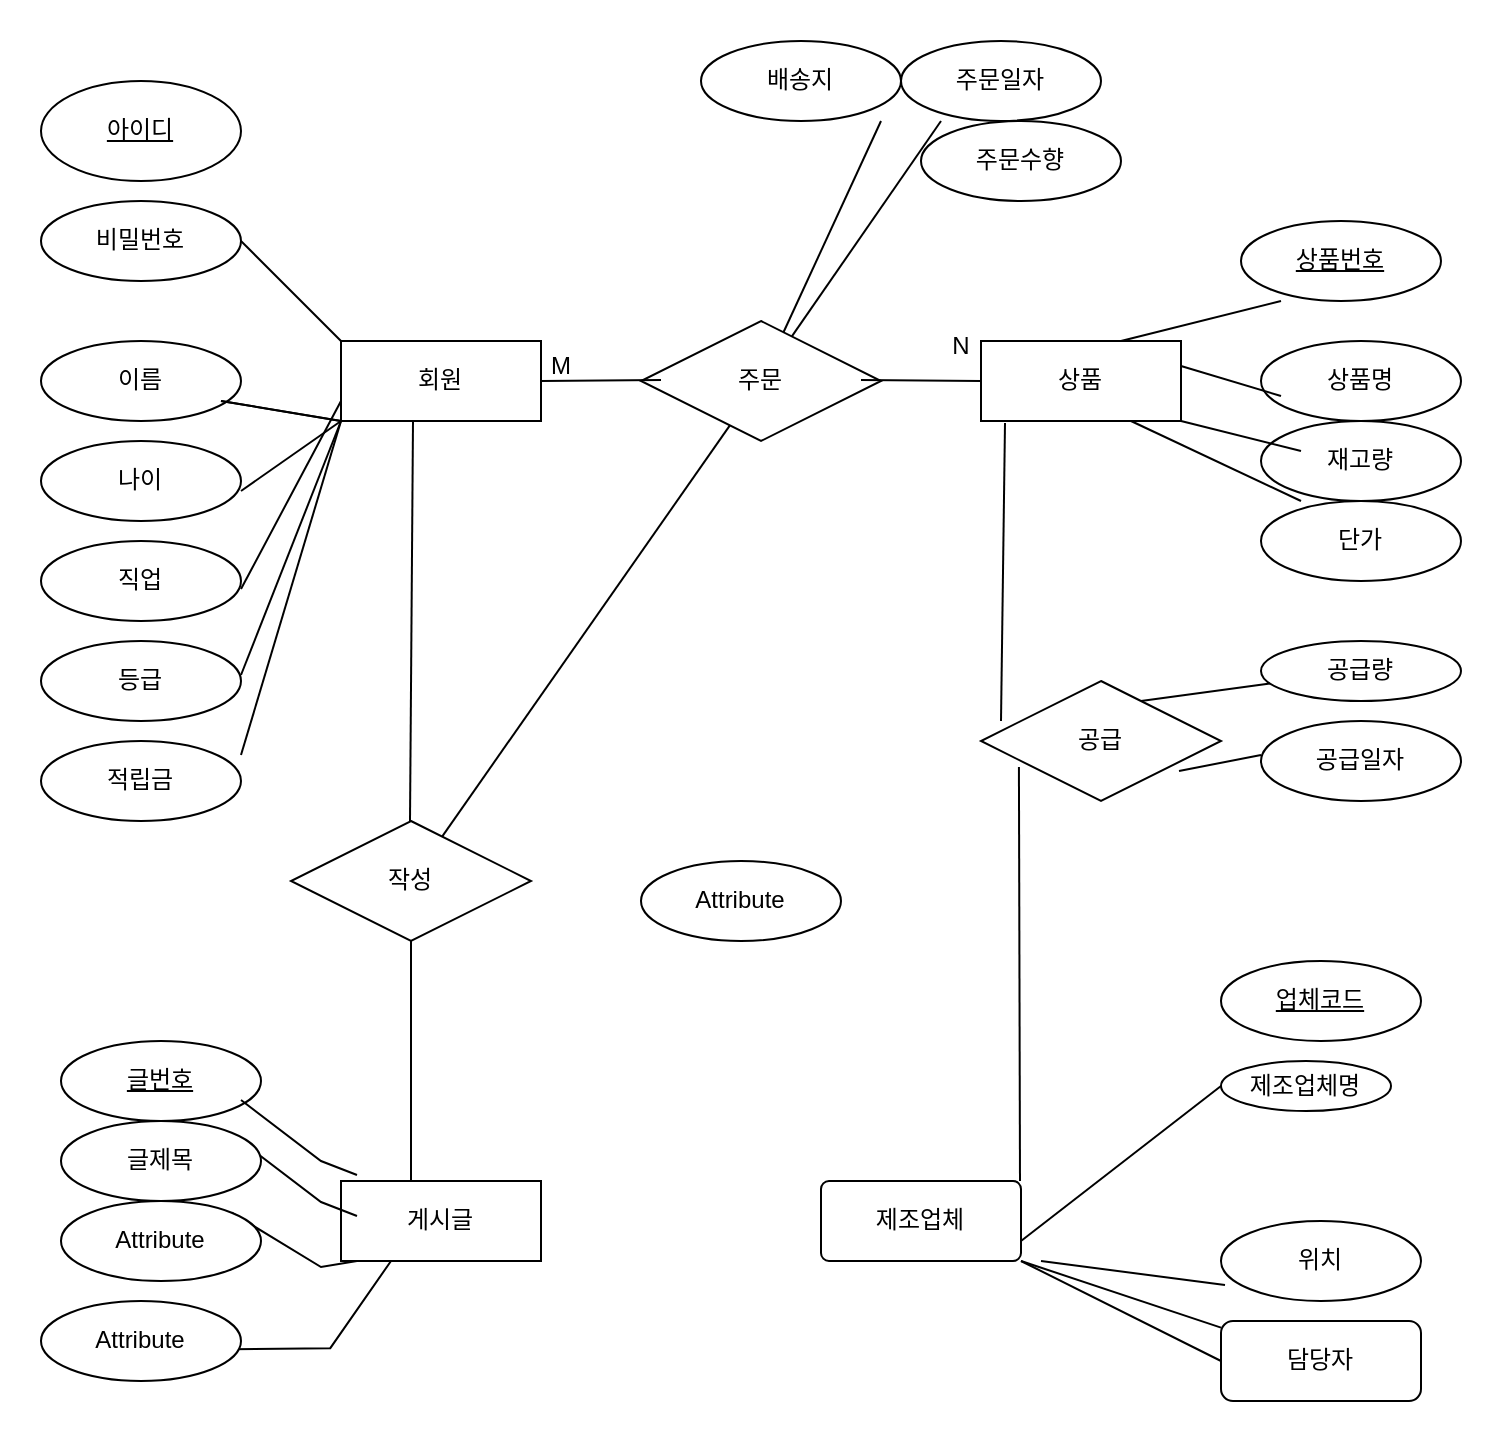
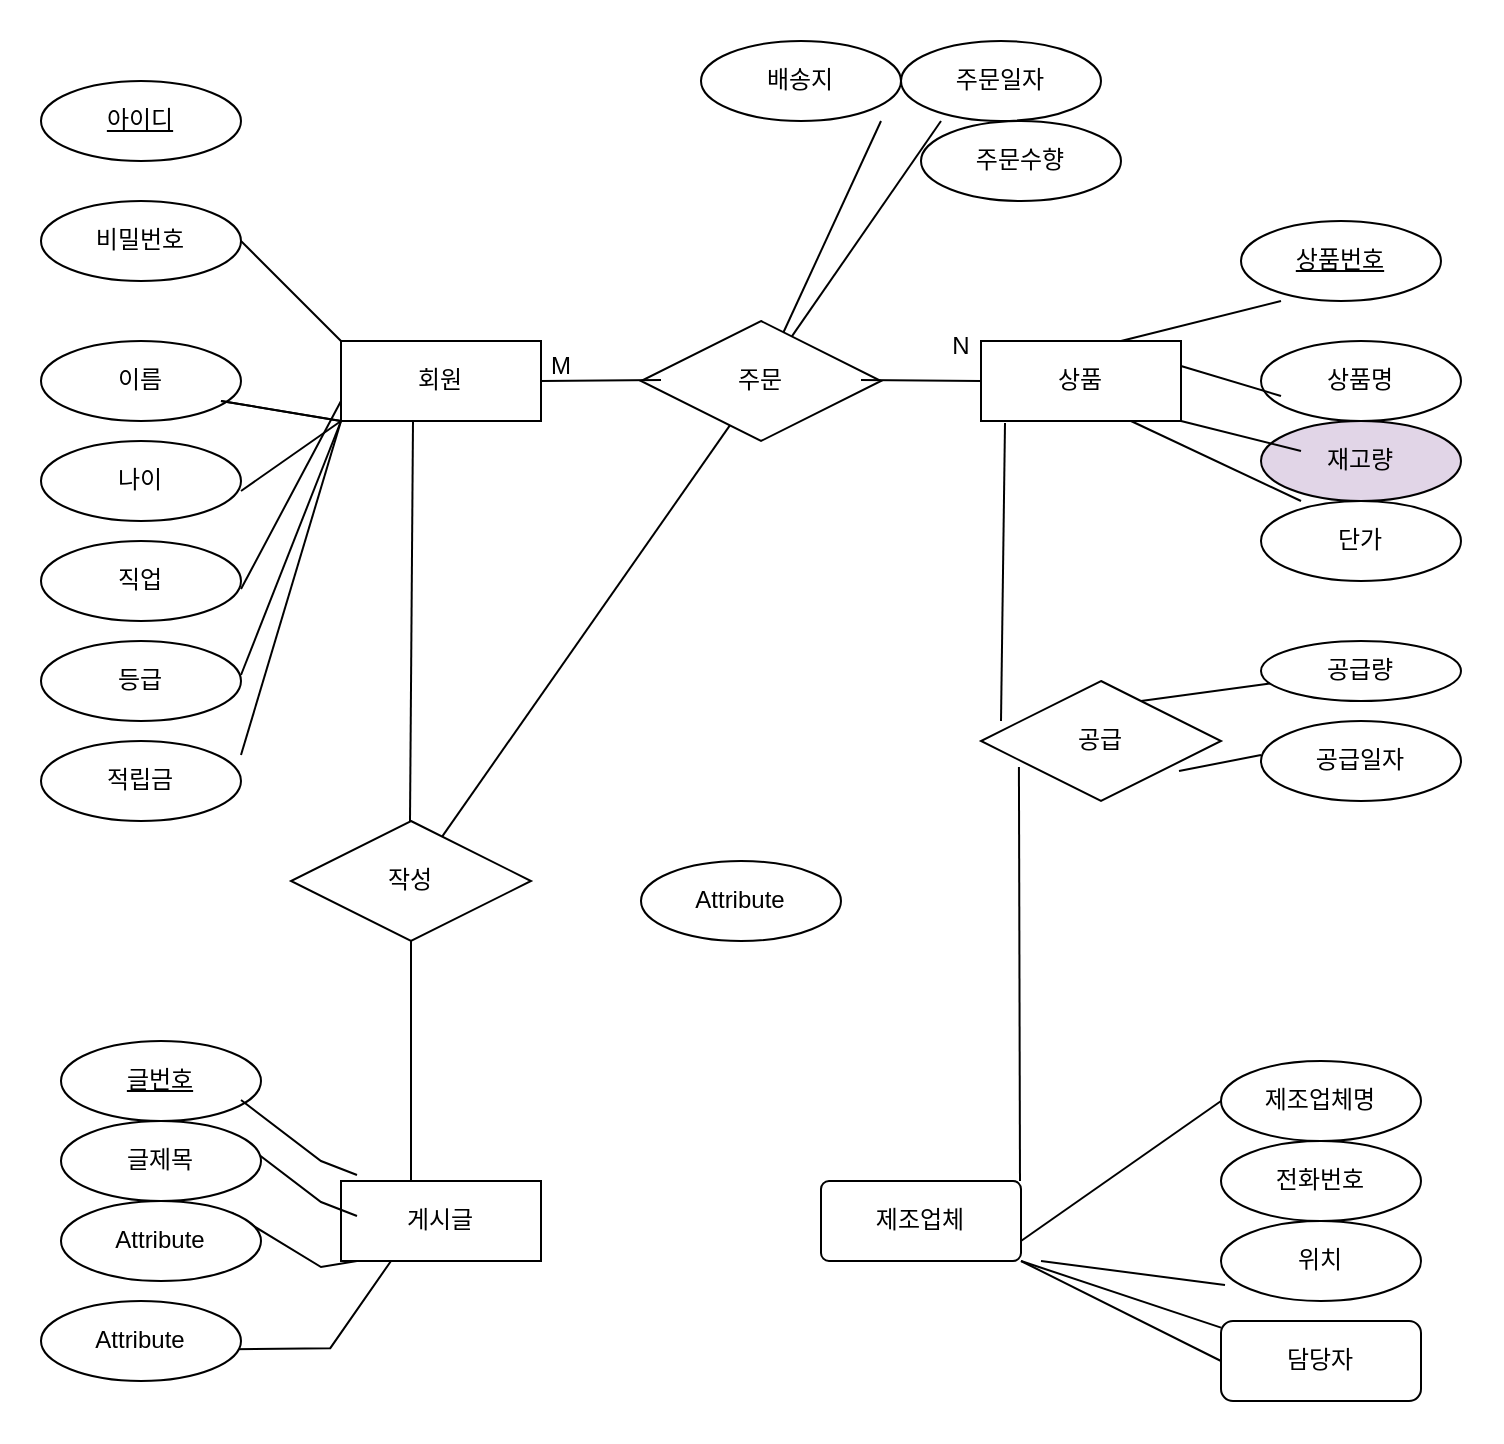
- <mxCell id="4" value="아이디" style="ellipse;whiteSpace=wrap;html=1;align=center;fontStyle=4;" vertex="1" parent="1"><mxGeometry x="20" y="40" width="100" height="50" as="geometry" /></mxCell>
+ <mxCell id="4" value="아이디" style="ellipse;whiteSpace=wrap;html=1;align=center;fontStyle=4;" vertex="1" parent="1"><mxGeometry x="20" y="40" width="100" height="40" as="geometry" /></mxCell>
- <mxCell id="13" value="재고량" style="ellipse;whiteSpace=wrap;html=1;align=center;" vertex="1" parent="1"><mxGeometry x="630" y="210" width="100" height="40" as="geometry" /></mxCell>
+ <mxCell id="13" value="재고량" style="ellipse;whiteSpace=wrap;html=1;align=center;fillColor=#e1d5e7;" vertex="1" parent="1"><mxGeometry x="630" y="210" width="100" height="40" as="geometry" /></mxCell>
- <mxCell id="33" value="업체코드" style="ellipse;whiteSpace=wrap;html=1;align=center;fontStyle=4;" vertex="1" parent="1"><mxGeometry x="610" y="480" width="100" height="40" as="geometry" /></mxCell>
- <mxCell id="29" value="제조업체명" style="ellipse;whiteSpace=wrap;html=1;align=center;" vertex="1" parent="1"><mxGeometry x="610" y="530" width="85" height="25" as="geometry" /></mxCell>
+ <mxCell id="29" value="제조업체명" style="ellipse;whiteSpace=wrap;html=1;align=center;" vertex="1" parent="1"><mxGeometry x="610" y="530" width="100" height="40" as="geometry" /></mxCell>
+ <mxCell id="30" value="전화번호" style="ellipse;whiteSpace=wrap;html=1;align=center;" vertex="1" parent="1"><mxGeometry x="610" y="570" width="100" height="40" as="geometry" /></mxCell>
